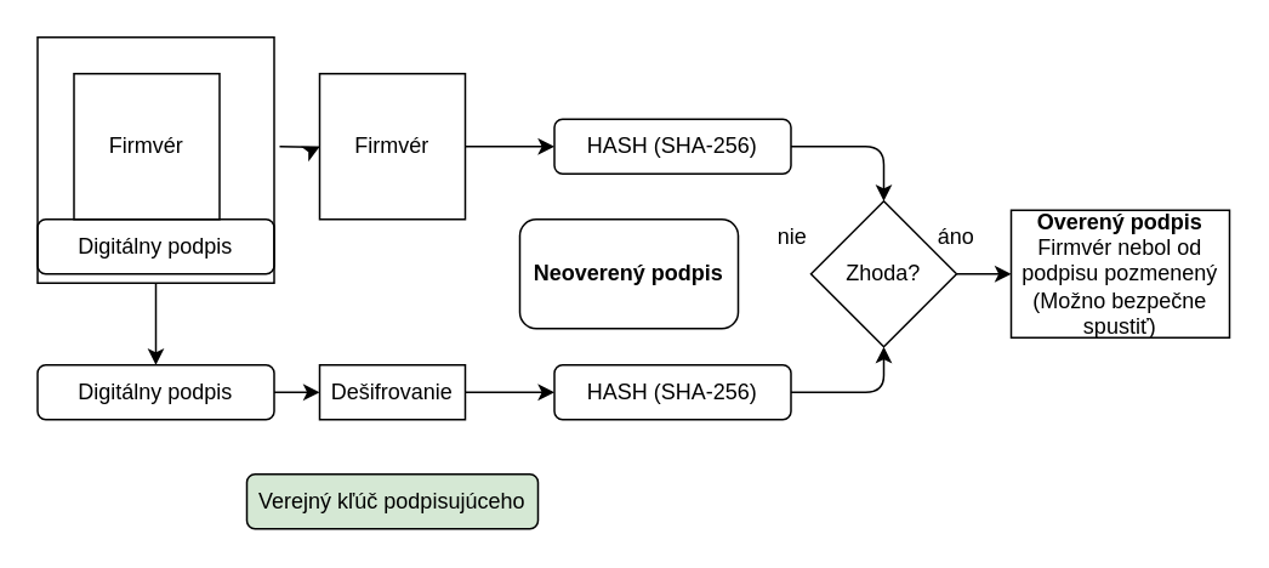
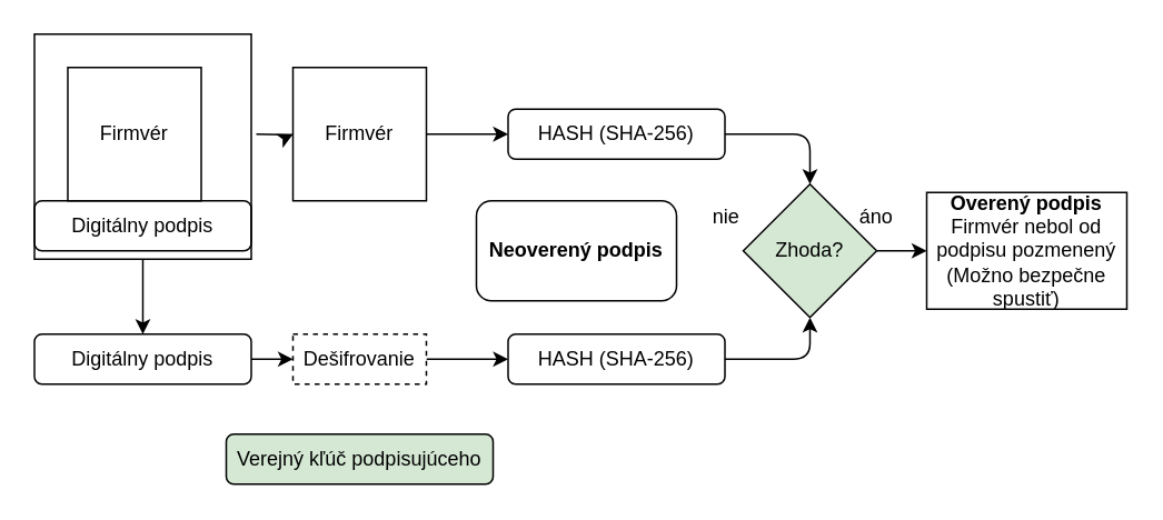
- <mxCell id="17" value="Zhoda?" style="rhombus;whiteSpace=wrap;html=1;" parent="1" vertex="1"><mxGeometry x="445" y="110" width="80" height="80" as="geometry" /></mxCell>
+ <mxCell id="17" value="Zhoda?" style="rhombus;whiteSpace=wrap;html=1;fillColor=#d5e8d4;" parent="1" vertex="1"><mxGeometry x="445" y="110" width="80" height="80" as="geometry" /></mxCell>
- <mxCell id="13" value="Dešifrovanie" style="rounded=0;whiteSpace=wrap;html=1;" parent="1" vertex="1"><mxGeometry x="175" y="200" width="80" height="30" as="geometry" /></mxCell>
+ <mxCell id="13" value="Dešifrovanie" style="rounded=0;whiteSpace=wrap;html=1;dashed=1;" parent="1" vertex="1"><mxGeometry x="175" y="200" width="80" height="30" as="geometry" /></mxCell>
